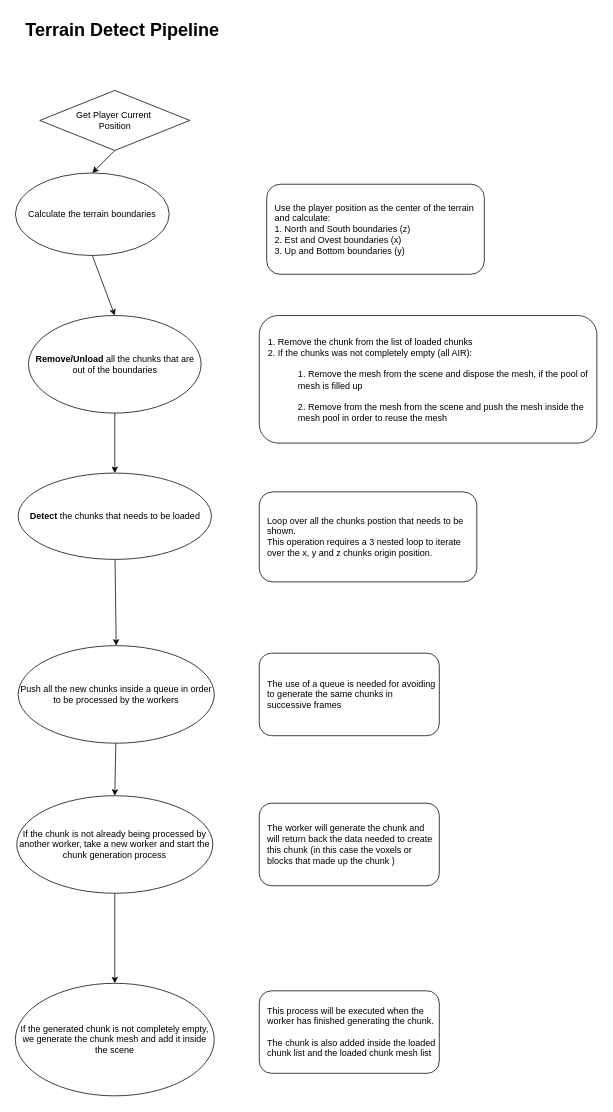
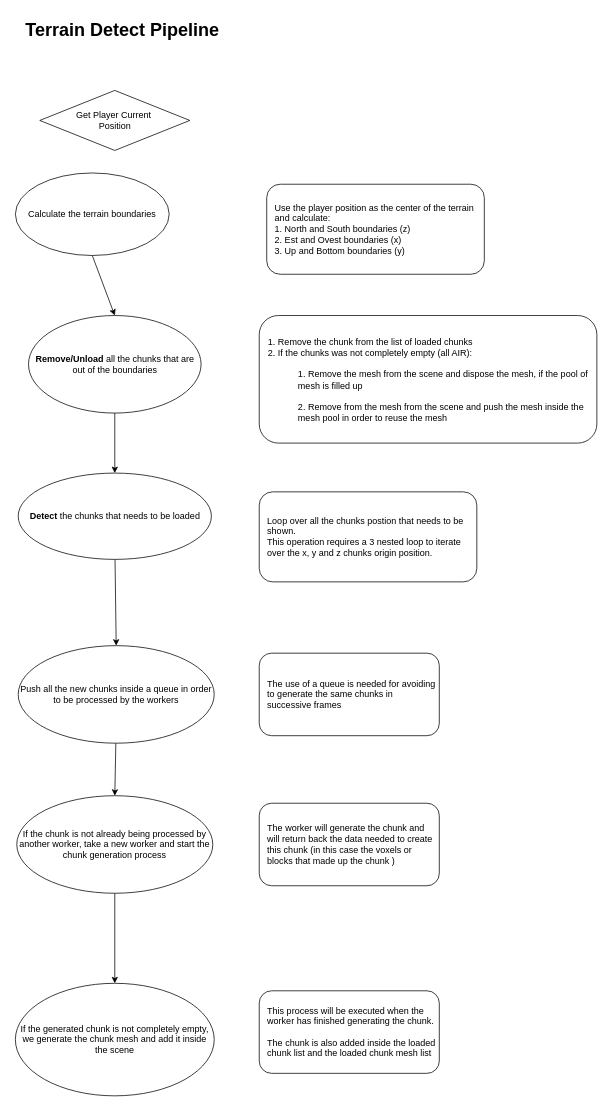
- <mxCell id="3" style="edgeStyle=none;html=1;exitX=0.5;exitY=1;exitDx=0;exitDy=0;entryX=0.5;entryY=0;entryDx=0;entryDy=0;" parent="1" source="4" target="6" edge="1"><mxGeometry relative="1" as="geometry" /></mxCell>
